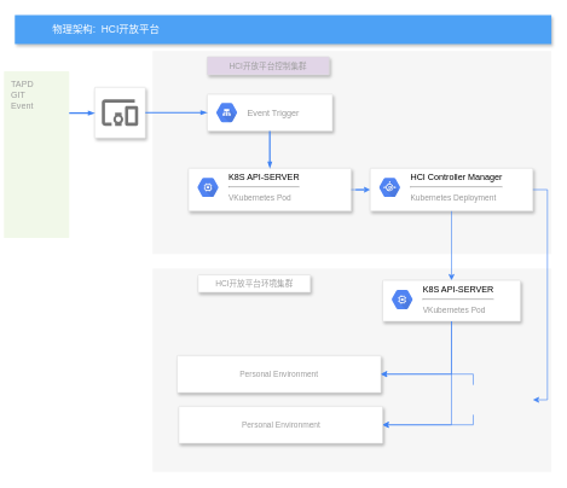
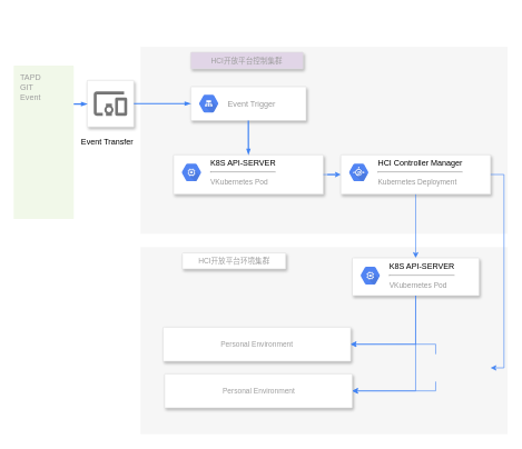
- <mxCell id="14" value="物理架构:&amp;nbsp; HCI开放平台" style="fillColor=#4DA1F5;strokeColor=none;shadow=1;gradientColor=none;fontSize=14;align=left;spacingLeft=50;fontColor=#ffffff;html=1;" parent="1" vertex="1"><mxGeometry x="20" y="20" width="740" height="40" as="geometry" /></mxCell>
- <mxCell id="13" value="TAPD&lt;br&gt;GIT&lt;br&gt;Event" style="rounded=1;absoluteArcSize=1;arcSize=2;html=1;strokeColor=none;gradientColor=none;shadow=0;dashed=0;fontSize=12;fontColor=#9E9E9E;align=left;verticalAlign=top;spacing=10;spacingTop=-4;fillColor=#F1F8E9;" parent="1" vertex="1"><mxGeometry x="5" y="97.75" width="90" height="230" as="geometry" /></mxCell>
+ <mxCell id="13" value="TAPD&lt;br&gt;GIT&lt;br&gt;Event" style="rounded=1;absoluteArcSize=1;arcSize=2;html=1;strokeColor=none;gradientColor=none;shadow=0;dashed=0;fontSize=12;fontColor=#9E9E9E;align=left;verticalAlign=top;spacing=10;spacingTop=-4;fillColor=#F1F8E9;" parent="1" vertex="1"><mxGeometry x="20" y="97.75" width="90" height="230" as="geometry" /></mxCell>
+ <mxCell id="19" value="Event Transfer" style="text;html=1;align=center;verticalAlign=middle;resizable=0;points=[];autosize=1;strokeColor=none;" vertex="1" parent="1"><mxGeometry x="115" y="202.75" width="90" height="20" as="geometry" /></mxCell>
